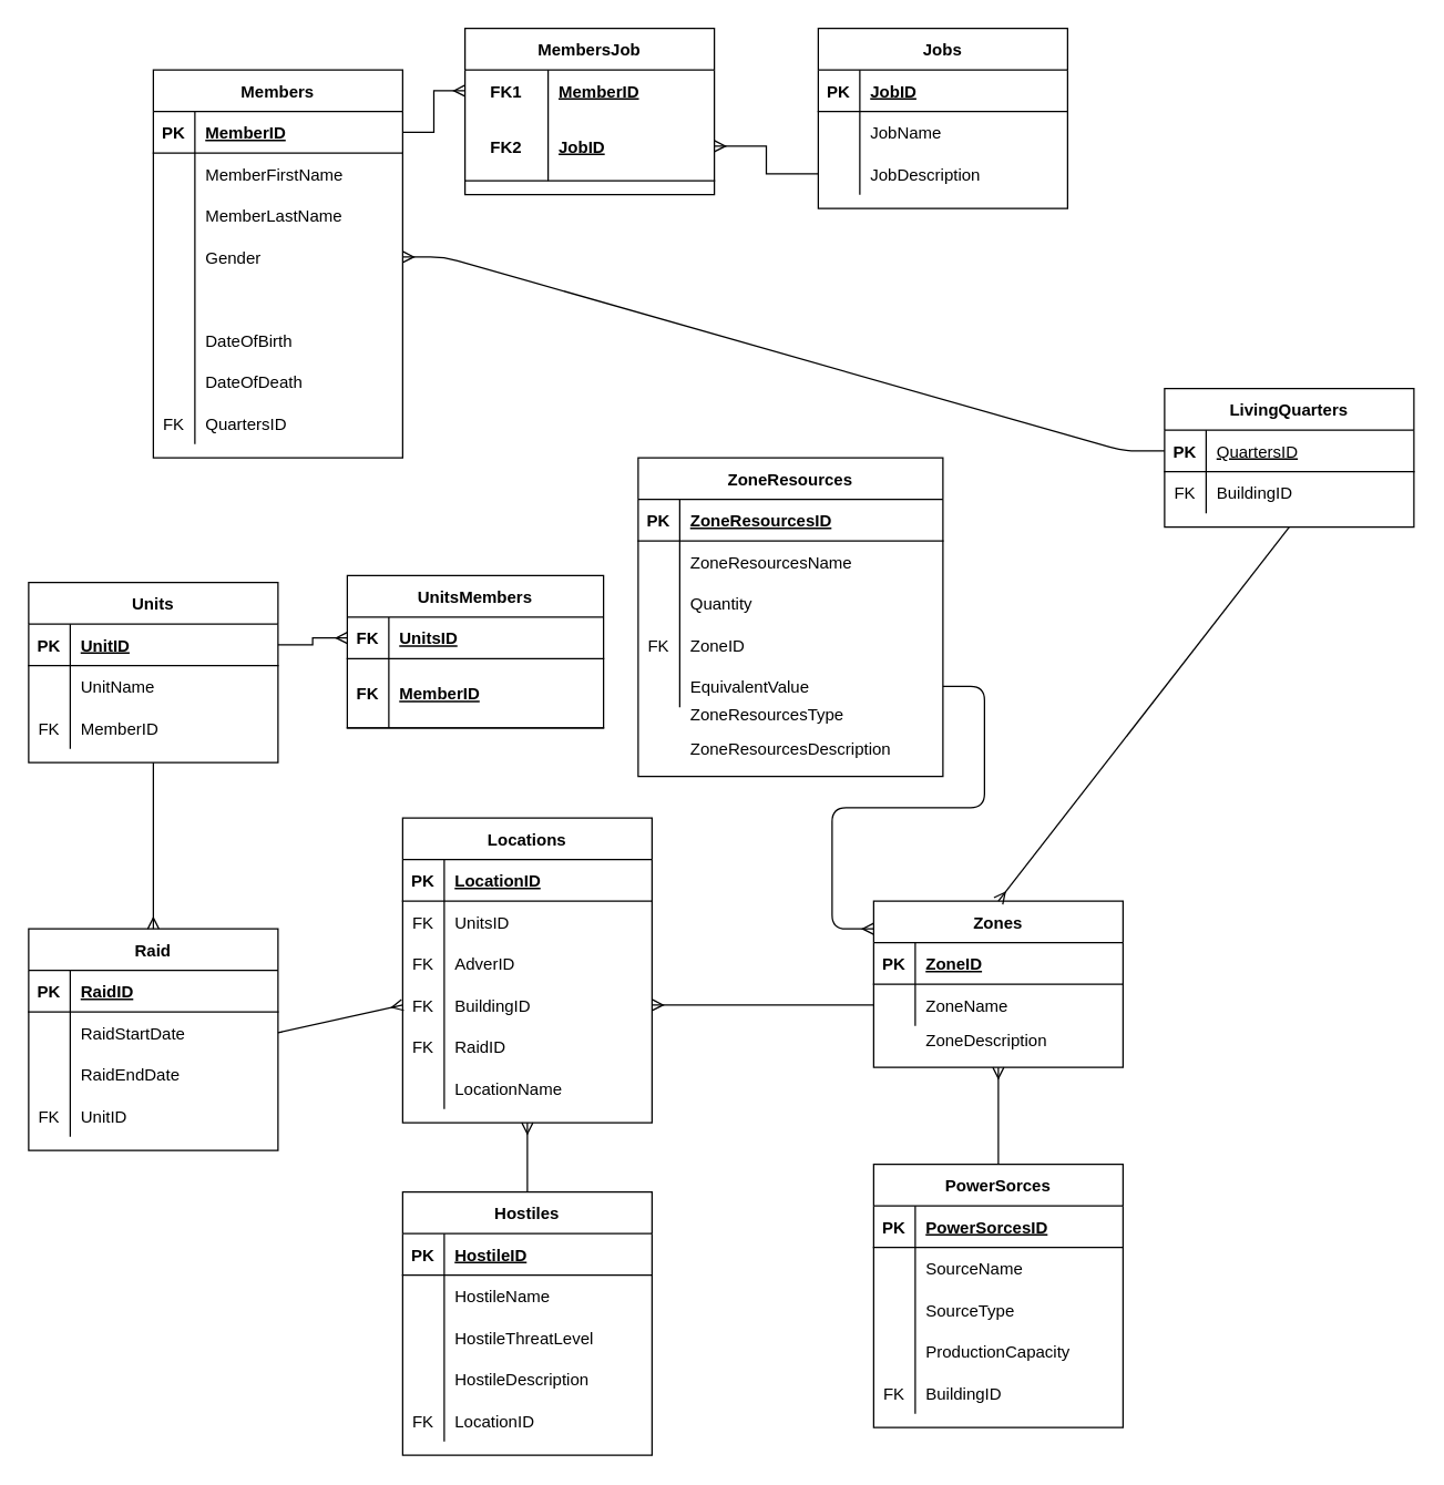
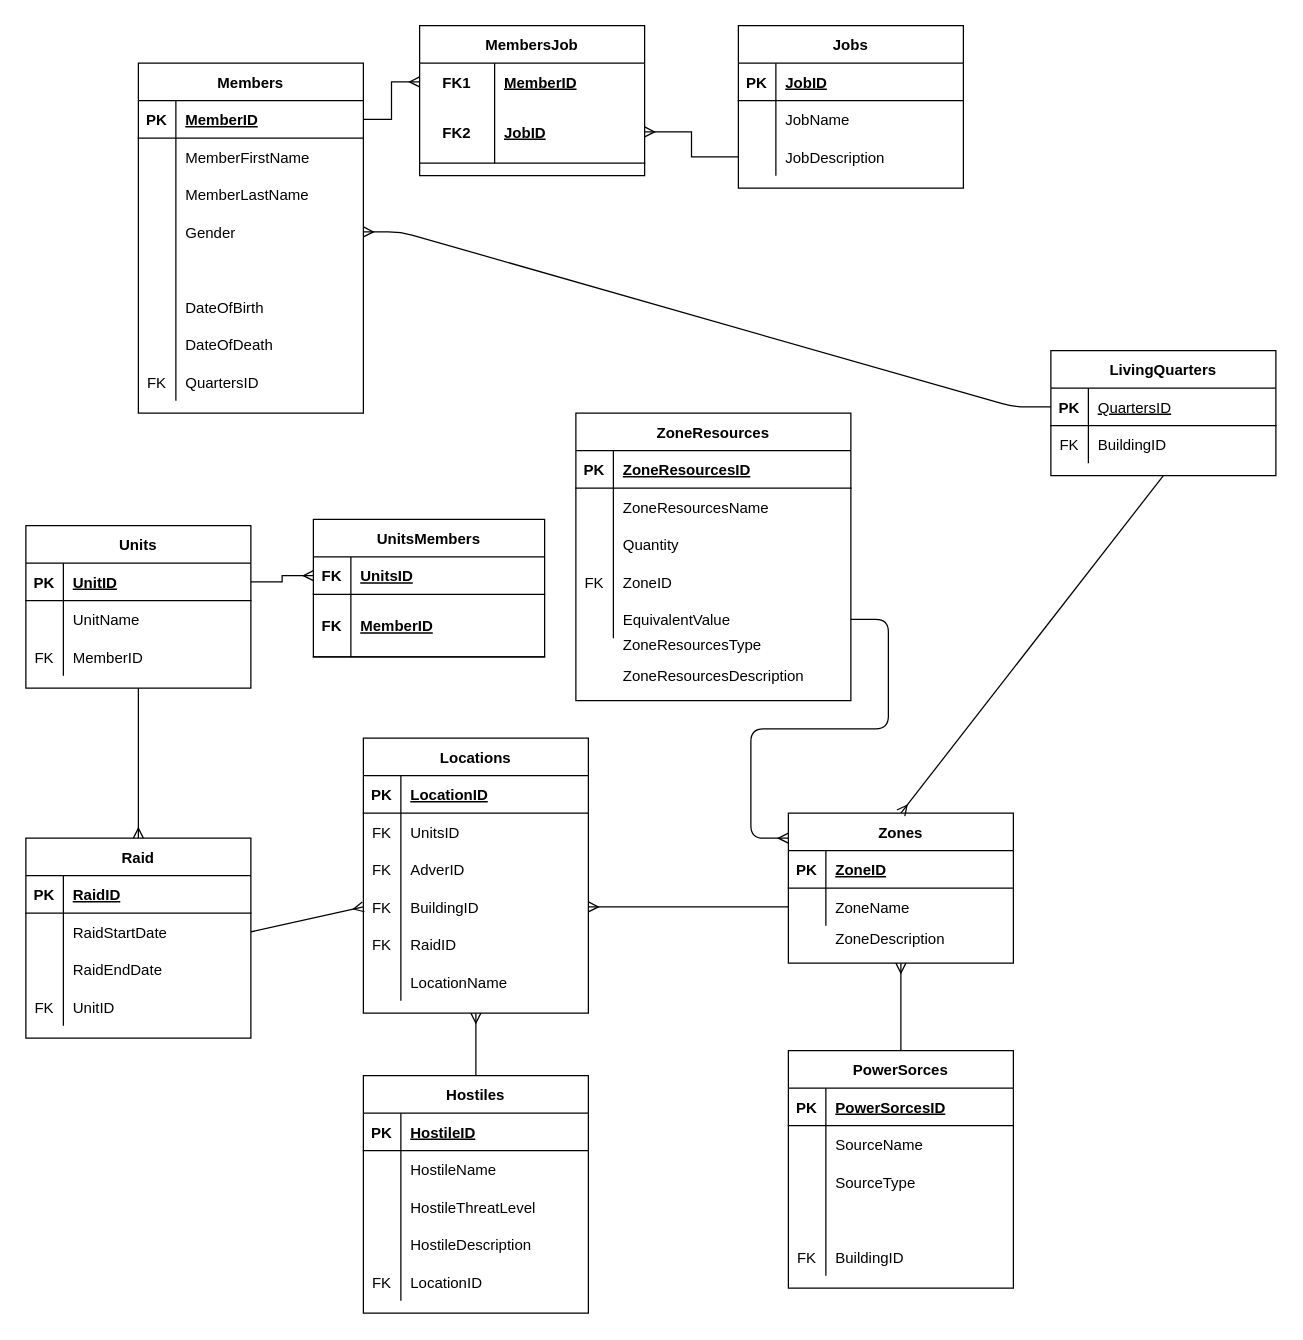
- <mxCell id="106" value="ProductionCapacity" style="shape=partialRectangle;connectable=0;fillColor=none;top=0;left=0;bottom=0;right=0;align=left;spacingLeft=6;overflow=hidden;" vertex="1" parent="104"><mxGeometry x="30" width="150" height="30" as="geometry"><mxRectangle width="150" height="30" as="alternateBounds" /></mxGeometry></mxCell>
